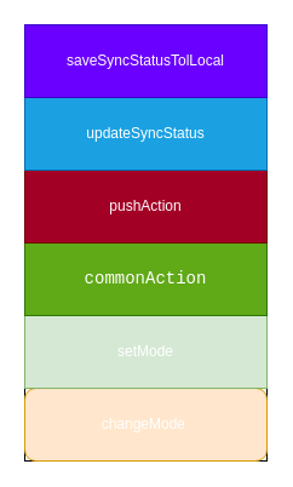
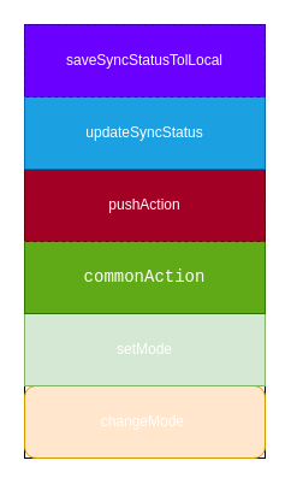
- <mxCell id="8" value="saveSyncStatusTolLocal" style="rounded=0;whiteSpace=wrap;html=1;fillColor=#6a00ff;strokeColor=#3700CC;fontColor=#ffffff;" vertex="1" parent="1"><mxGeometry x="20" y="20" width="200" height="60" as="geometry" /></mxCell>
+ <mxCell id="8" value="saveSyncStatusTolLocal" style="rounded=0;whiteSpace=wrap;html=1;fillColor=#6a00ff;strokeColor=#3700CC;fontColor=#ffffff;dashed=1;" vertex="1" parent="1"><mxGeometry x="20" y="20" width="200" height="60" as="geometry" /></mxCell>
- <mxCell id="6" value="pushAction" style="rounded=0;whiteSpace=wrap;html=1;fillColor=#a20025;strokeColor=#6F0000;fontColor=#ffffff;" vertex="1" parent="1"><mxGeometry x="20" y="140" width="200" height="60" as="geometry" /></mxCell>
+ <mxCell id="6" value="pushAction" style="rounded=0;whiteSpace=wrap;html=1;fillColor=#a20025;strokeColor=#6F0000;fontColor=#ffffff;dashed=1;" vertex="1" parent="1"><mxGeometry x="20" y="140" width="200" height="60" as="geometry" /></mxCell>
